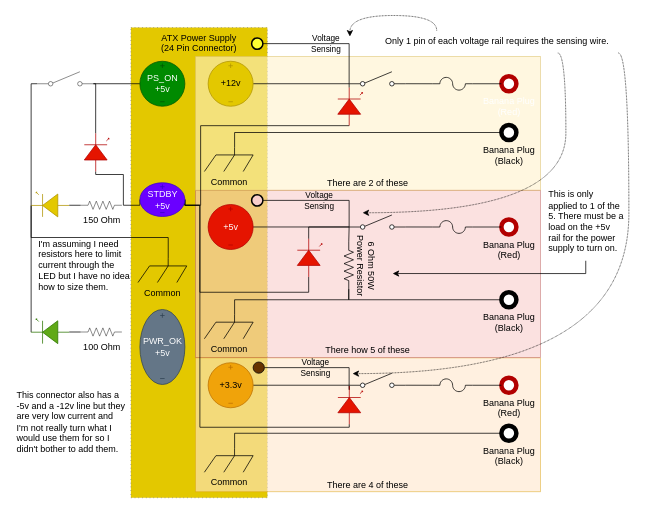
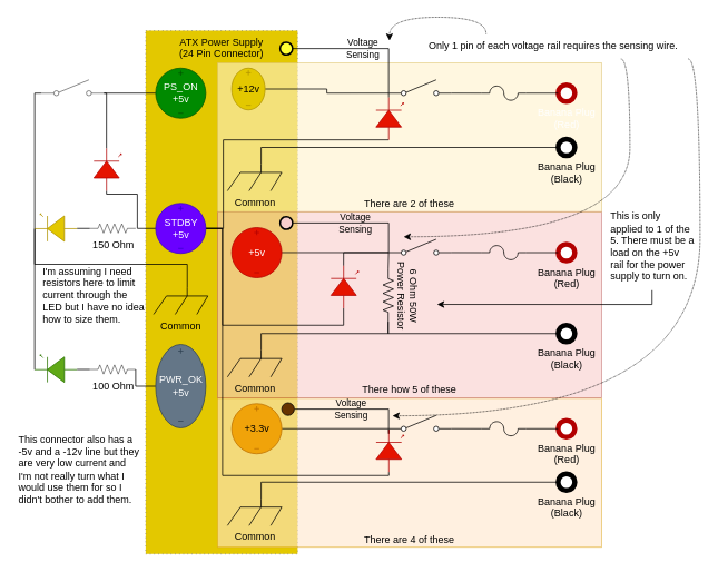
- <mxCell id="13" value="+12v" style="pointerEvents=1;verticalLabelPosition=middle;shadow=0;dashed=0;align=center;html=1;verticalAlign=middle;shape=mxgraph.electrical.signal_sources.source;aspect=fixed;points=[[0.5,0,0],[1,0.5,0],[0.5,1,0],[0,0.5,0]];elSignalType=dc3;labelPosition=center;fillColor=#e3c800;fontColor=#000000;strokeColor=#B09500;" parent="1" vertex="1"><mxGeometry x="277" y="81" width="60" height="60" as="geometry" /></mxCell>
+ <mxCell id="13" value="+12v" style="pointerEvents=1;verticalLabelPosition=middle;shadow=0;dashed=0;align=center;html=1;verticalAlign=middle;shape=mxgraph.electrical.signal_sources.source;aspect=fixed;points=[[0.5,0,0],[1,0.5,0],[0.5,1,0],[0,0.5,0]];elSignalType=dc3;labelPosition=center;fillColor=#e3c800;fontColor=#000000;strokeColor=#B09500;" parent="1" vertex="1"><mxGeometry x="277" y="81" width="40" height="50" as="geometry" /></mxCell>
- <mxCell id="49" value="STDBY&lt;br&gt;+5v" style="pointerEvents=1;verticalLabelPosition=middle;shadow=0;dashed=0;align=center;html=1;verticalAlign=middle;shape=mxgraph.electrical.signal_sources.source;aspect=fixed;points=[[0.5,0,0],[1,0.5,0],[0.5,1,0],[0,0.5,0]];elSignalType=dc3;fillColor=#6a00ff;strokeColor=#3700CC;labelPosition=center;fontColor=#ffffff;" parent="1" vertex="1"><mxGeometry x="186" y="243" width="60" height="45" as="geometry" /></mxCell>
+ <mxCell id="49" value="STDBY&lt;br&gt;+5v" style="pointerEvents=1;verticalLabelPosition=middle;shadow=0;dashed=0;align=center;html=1;verticalAlign=middle;shape=mxgraph.electrical.signal_sources.source;aspect=fixed;points=[[0.5,0,0],[1,0.5,0],[0.5,1,0],[0,0.5,0]];elSignalType=dc3;fillColor=#6a00ff;strokeColor=#3700CC;labelPosition=center;fontColor=#ffffff;" parent="1" vertex="1"><mxGeometry x="186" y="243" width="60" height="60" as="geometry" /></mxCell>
+ <mxCell id="55" style="edgeStyle=orthogonalEdgeStyle;rounded=0;orthogonalLoop=1;jettySize=auto;html=1;exitX=0;exitY=0.5;exitDx=0;exitDy=0;exitPerimeter=0;entryX=1;entryY=0.5;entryDx=0;entryDy=0;entryPerimeter=0;endArrow=none;endFill=0;" parent="1" source="56" target="58" edge="1"><mxGeometry relative="1" as="geometry" /></mxCell>
